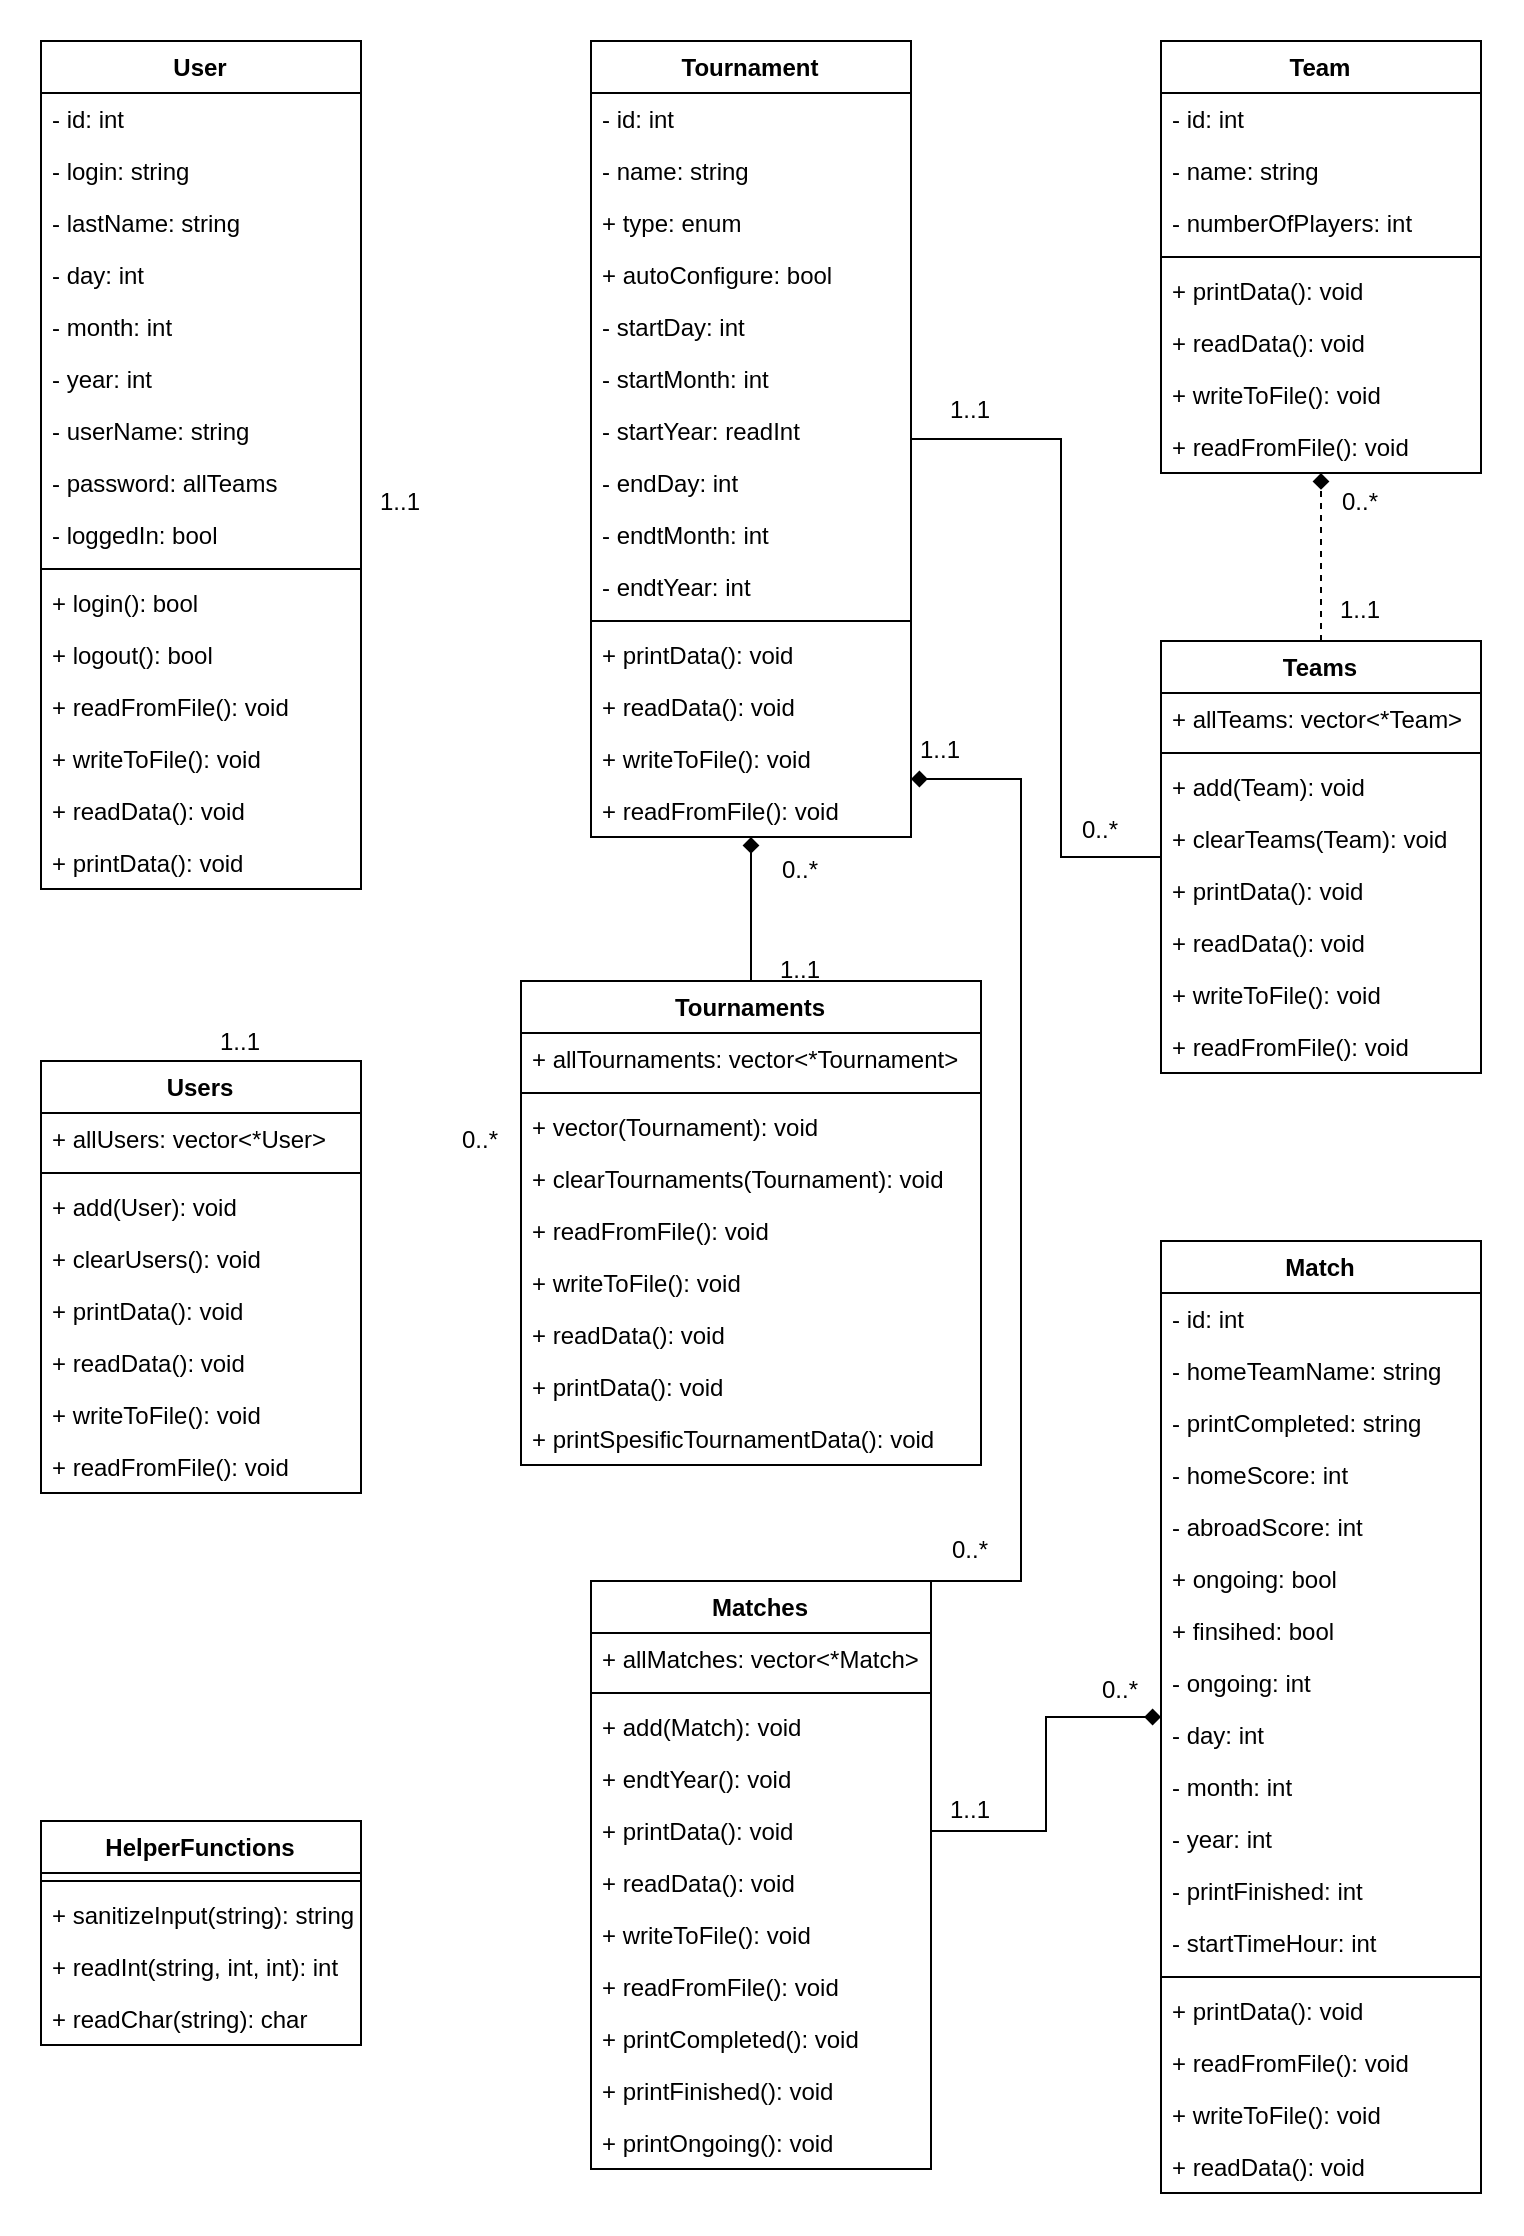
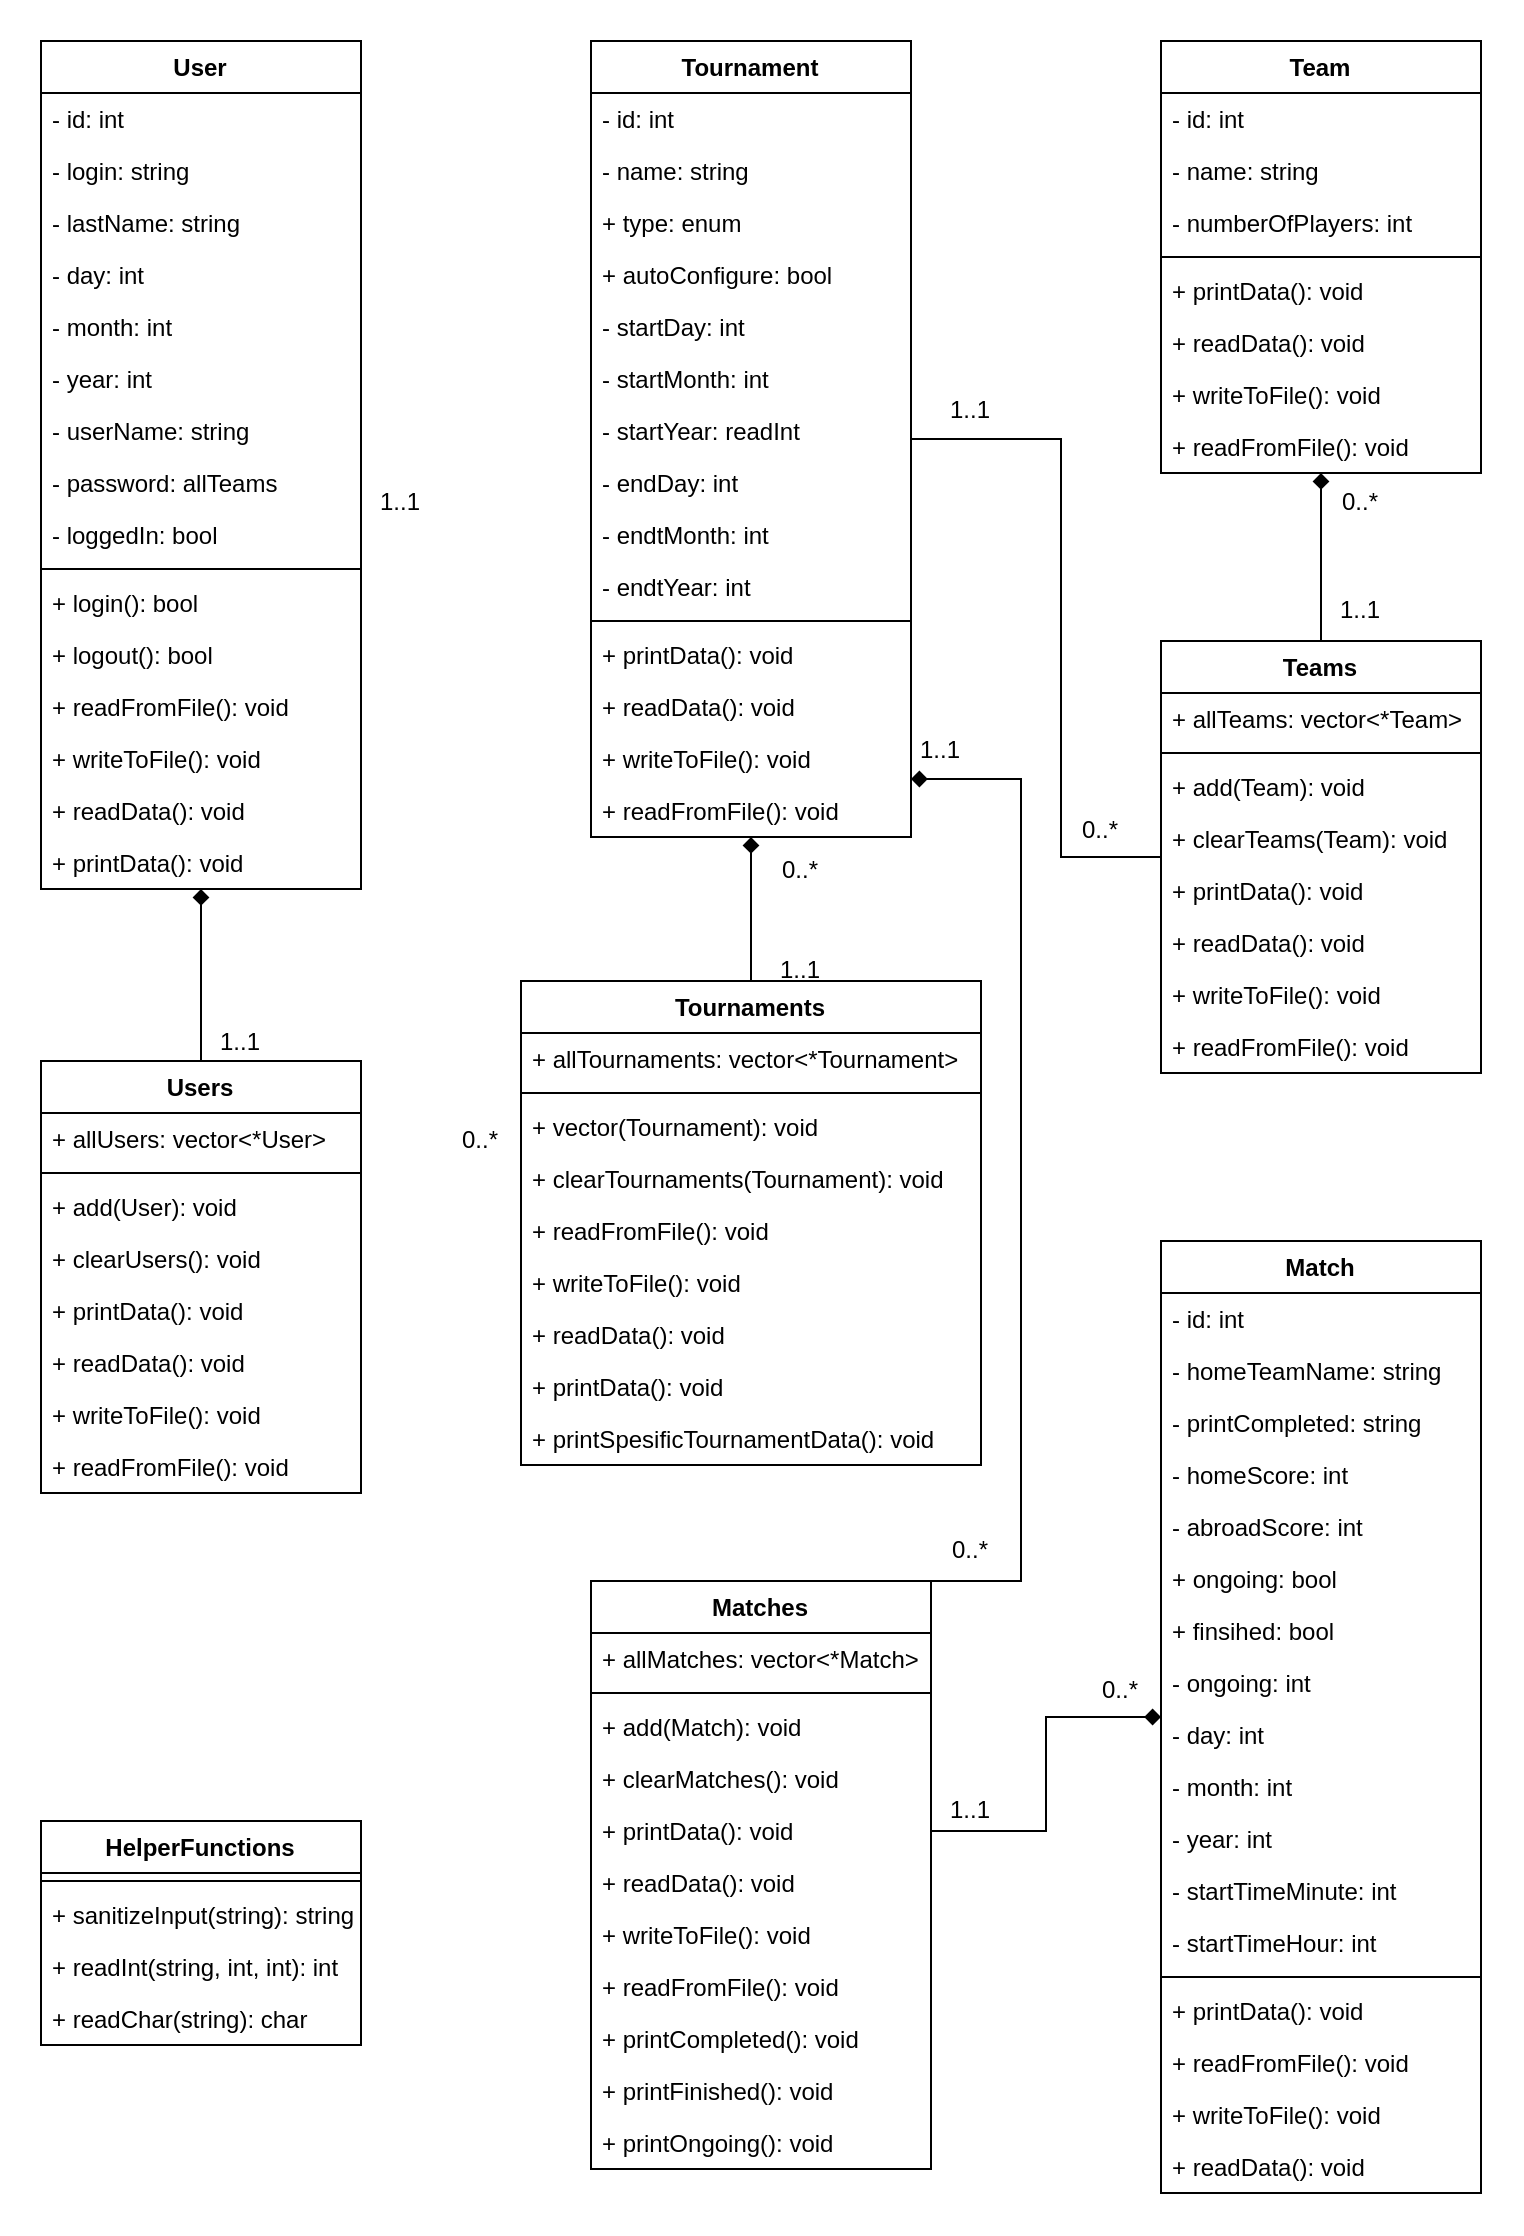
- <mxCell id="71" style="edgeStyle=orthogonalEdgeStyle;rounded=0;orthogonalLoop=1;jettySize=auto;html=1;entryX=0.5;entryY=1;entryDx=0;entryDy=0;endArrow=diamond;endFill=1;dashed=1;" edge="1" parent="1" source="72" target="62"><mxGeometry relative="1" as="geometry" /></mxCell>
+ <mxCell id="71" style="edgeStyle=orthogonalEdgeStyle;rounded=0;orthogonalLoop=1;jettySize=auto;html=1;entryX=0.5;entryY=1;entryDx=0;entryDy=0;endArrow=diamond;endFill=1;" edge="1" parent="1" source="72" target="62"><mxGeometry relative="1" as="geometry" /></mxCell>
+ <mxCell id="19" style="edgeStyle=orthogonalEdgeStyle;rounded=0;orthogonalLoop=1;jettySize=auto;html=1;entryX=0.5;entryY=1;entryDx=0;entryDy=0;endArrow=diamond;endFill=1;" edge="1" parent="1" source="20" target="2"><mxGeometry relative="1" as="geometry" /></mxCell>
- <mxCell id="105" value="+ endtYear(): void" style="text;strokeColor=none;fillColor=none;align=left;verticalAlign=top;spacingLeft=4;spacingRight=4;overflow=hidden;rotatable=0;points=[[0,0.5],[1,0.5]];portConstraint=eastwest;" vertex="1" parent="101"><mxGeometry y="86" width="170" height="26" as="geometry" /></mxCell>
+ <mxCell id="105" value="+ clearMatches(): void" style="text;strokeColor=none;fillColor=none;align=left;verticalAlign=top;spacingLeft=4;spacingRight=4;overflow=hidden;rotatable=0;points=[[0,0.5],[1,0.5]];portConstraint=eastwest;" vertex="1" parent="101"><mxGeometry y="86" width="170" height="26" as="geometry" /></mxCell>
- <mxCell id="94" value="- printFinished: int" style="text;strokeColor=none;fillColor=none;align=left;verticalAlign=top;spacingLeft=4;spacingRight=4;overflow=hidden;rotatable=0;points=[[0,0.5],[1,0.5]];portConstraint=eastwest;" vertex="1" parent="82"><mxGeometry y="312" width="160" height="26" as="geometry" /></mxCell>
+ <mxCell id="94" value="- startTimeMinute: int" style="text;strokeColor=none;fillColor=none;align=left;verticalAlign=top;spacingLeft=4;spacingRight=4;overflow=hidden;rotatable=0;points=[[0,0.5],[1,0.5]];portConstraint=eastwest;" vertex="1" parent="82"><mxGeometry y="312" width="160" height="26" as="geometry" /></mxCell>
